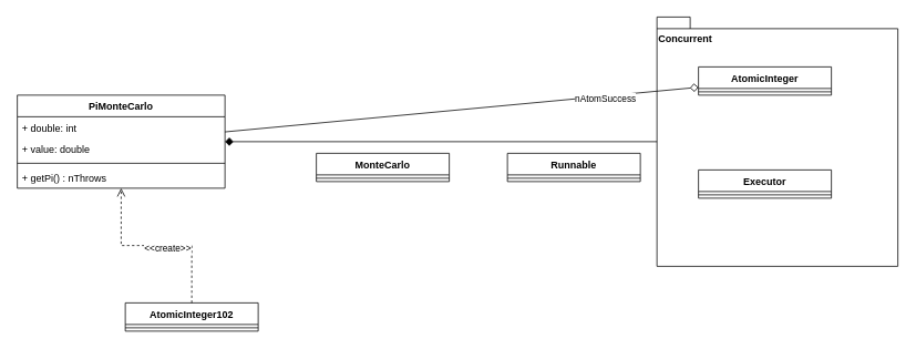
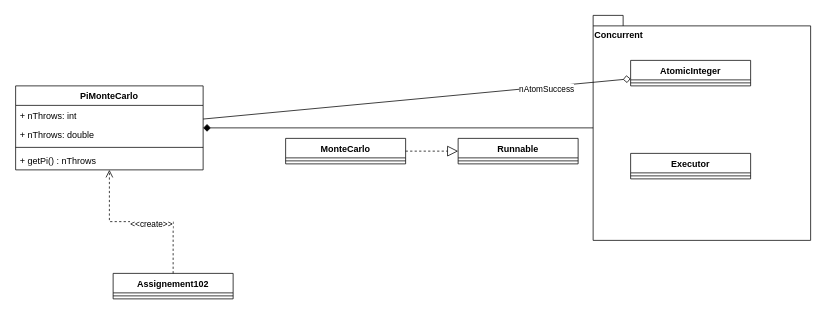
- <mxCell id="4" value="+ double: int" style="text;strokeColor=none;fillColor=none;align=left;verticalAlign=top;spacingLeft=4;spacingRight=4;overflow=hidden;rotatable=0;points=[[0,0.5],[1,0.5]];portConstraint=eastwest;whiteSpace=wrap;html=1;" vertex="1" parent="3"><mxGeometry y="26" width="250" height="26" as="geometry" /></mxCell>
+ <mxCell id="4" value="+ nThrows: int" style="text;strokeColor=none;fillColor=none;align=left;verticalAlign=top;spacingLeft=4;spacingRight=4;overflow=hidden;rotatable=0;points=[[0,0.5],[1,0.5]];portConstraint=eastwest;whiteSpace=wrap;html=1;" vertex="1" parent="3"><mxGeometry y="26" width="250" height="26" as="geometry" /></mxCell>
- <mxCell id="5" value="+ value: double" style="text;strokeColor=none;fillColor=none;align=left;verticalAlign=top;spacingLeft=4;spacingRight=4;overflow=hidden;rotatable=0;points=[[0,0.5],[1,0.5]];portConstraint=eastwest;whiteSpace=wrap;html=1;" vertex="1" parent="3"><mxGeometry y="52" width="250" height="26" as="geometry" /></mxCell>
+ <mxCell id="5" value="+ nThrows: double" style="text;strokeColor=none;fillColor=none;align=left;verticalAlign=top;spacingLeft=4;spacingRight=4;overflow=hidden;rotatable=0;points=[[0,0.5],[1,0.5]];portConstraint=eastwest;whiteSpace=wrap;html=1;" vertex="1" parent="3"><mxGeometry y="52" width="250" height="26" as="geometry" /></mxCell>
+ <mxCell id="21" value="" style="endArrow=block;html=1;rounded=0;dashed=1;endFill=0;endSize=12;startSize=8;" edge="1" parent="1" source="8" target="19"><mxGeometry width="50" height="50" relative="1" as="geometry"><mxPoint x="590" y="334" as="sourcePoint" /><mxPoint x="640" y="284" as="targetPoint" /></mxGeometry></mxCell>
- <mxCell id="11" value="AtomicInteger102" style="swimlane;fontStyle=1;align=center;verticalAlign=top;childLayout=stackLayout;horizontal=1;startSize=26;horizontalStack=0;resizeParent=1;resizeParentMax=0;resizeLast=0;collapsible=1;marginBottom=0;whiteSpace=wrap;html=1;" vertex="1" parent="1"><mxGeometry x="150" y="364" width="160" height="34" as="geometry" /></mxCell>
+ <mxCell id="11" value="Assignement102" style="swimlane;fontStyle=1;align=center;verticalAlign=top;childLayout=stackLayout;horizontal=1;startSize=26;horizontalStack=0;resizeParent=1;resizeParentMax=0;resizeLast=0;collapsible=1;marginBottom=0;whiteSpace=wrap;html=1;" vertex="1" parent="1"><mxGeometry x="150" y="364" width="160" height="34" as="geometry" /></mxCell>
